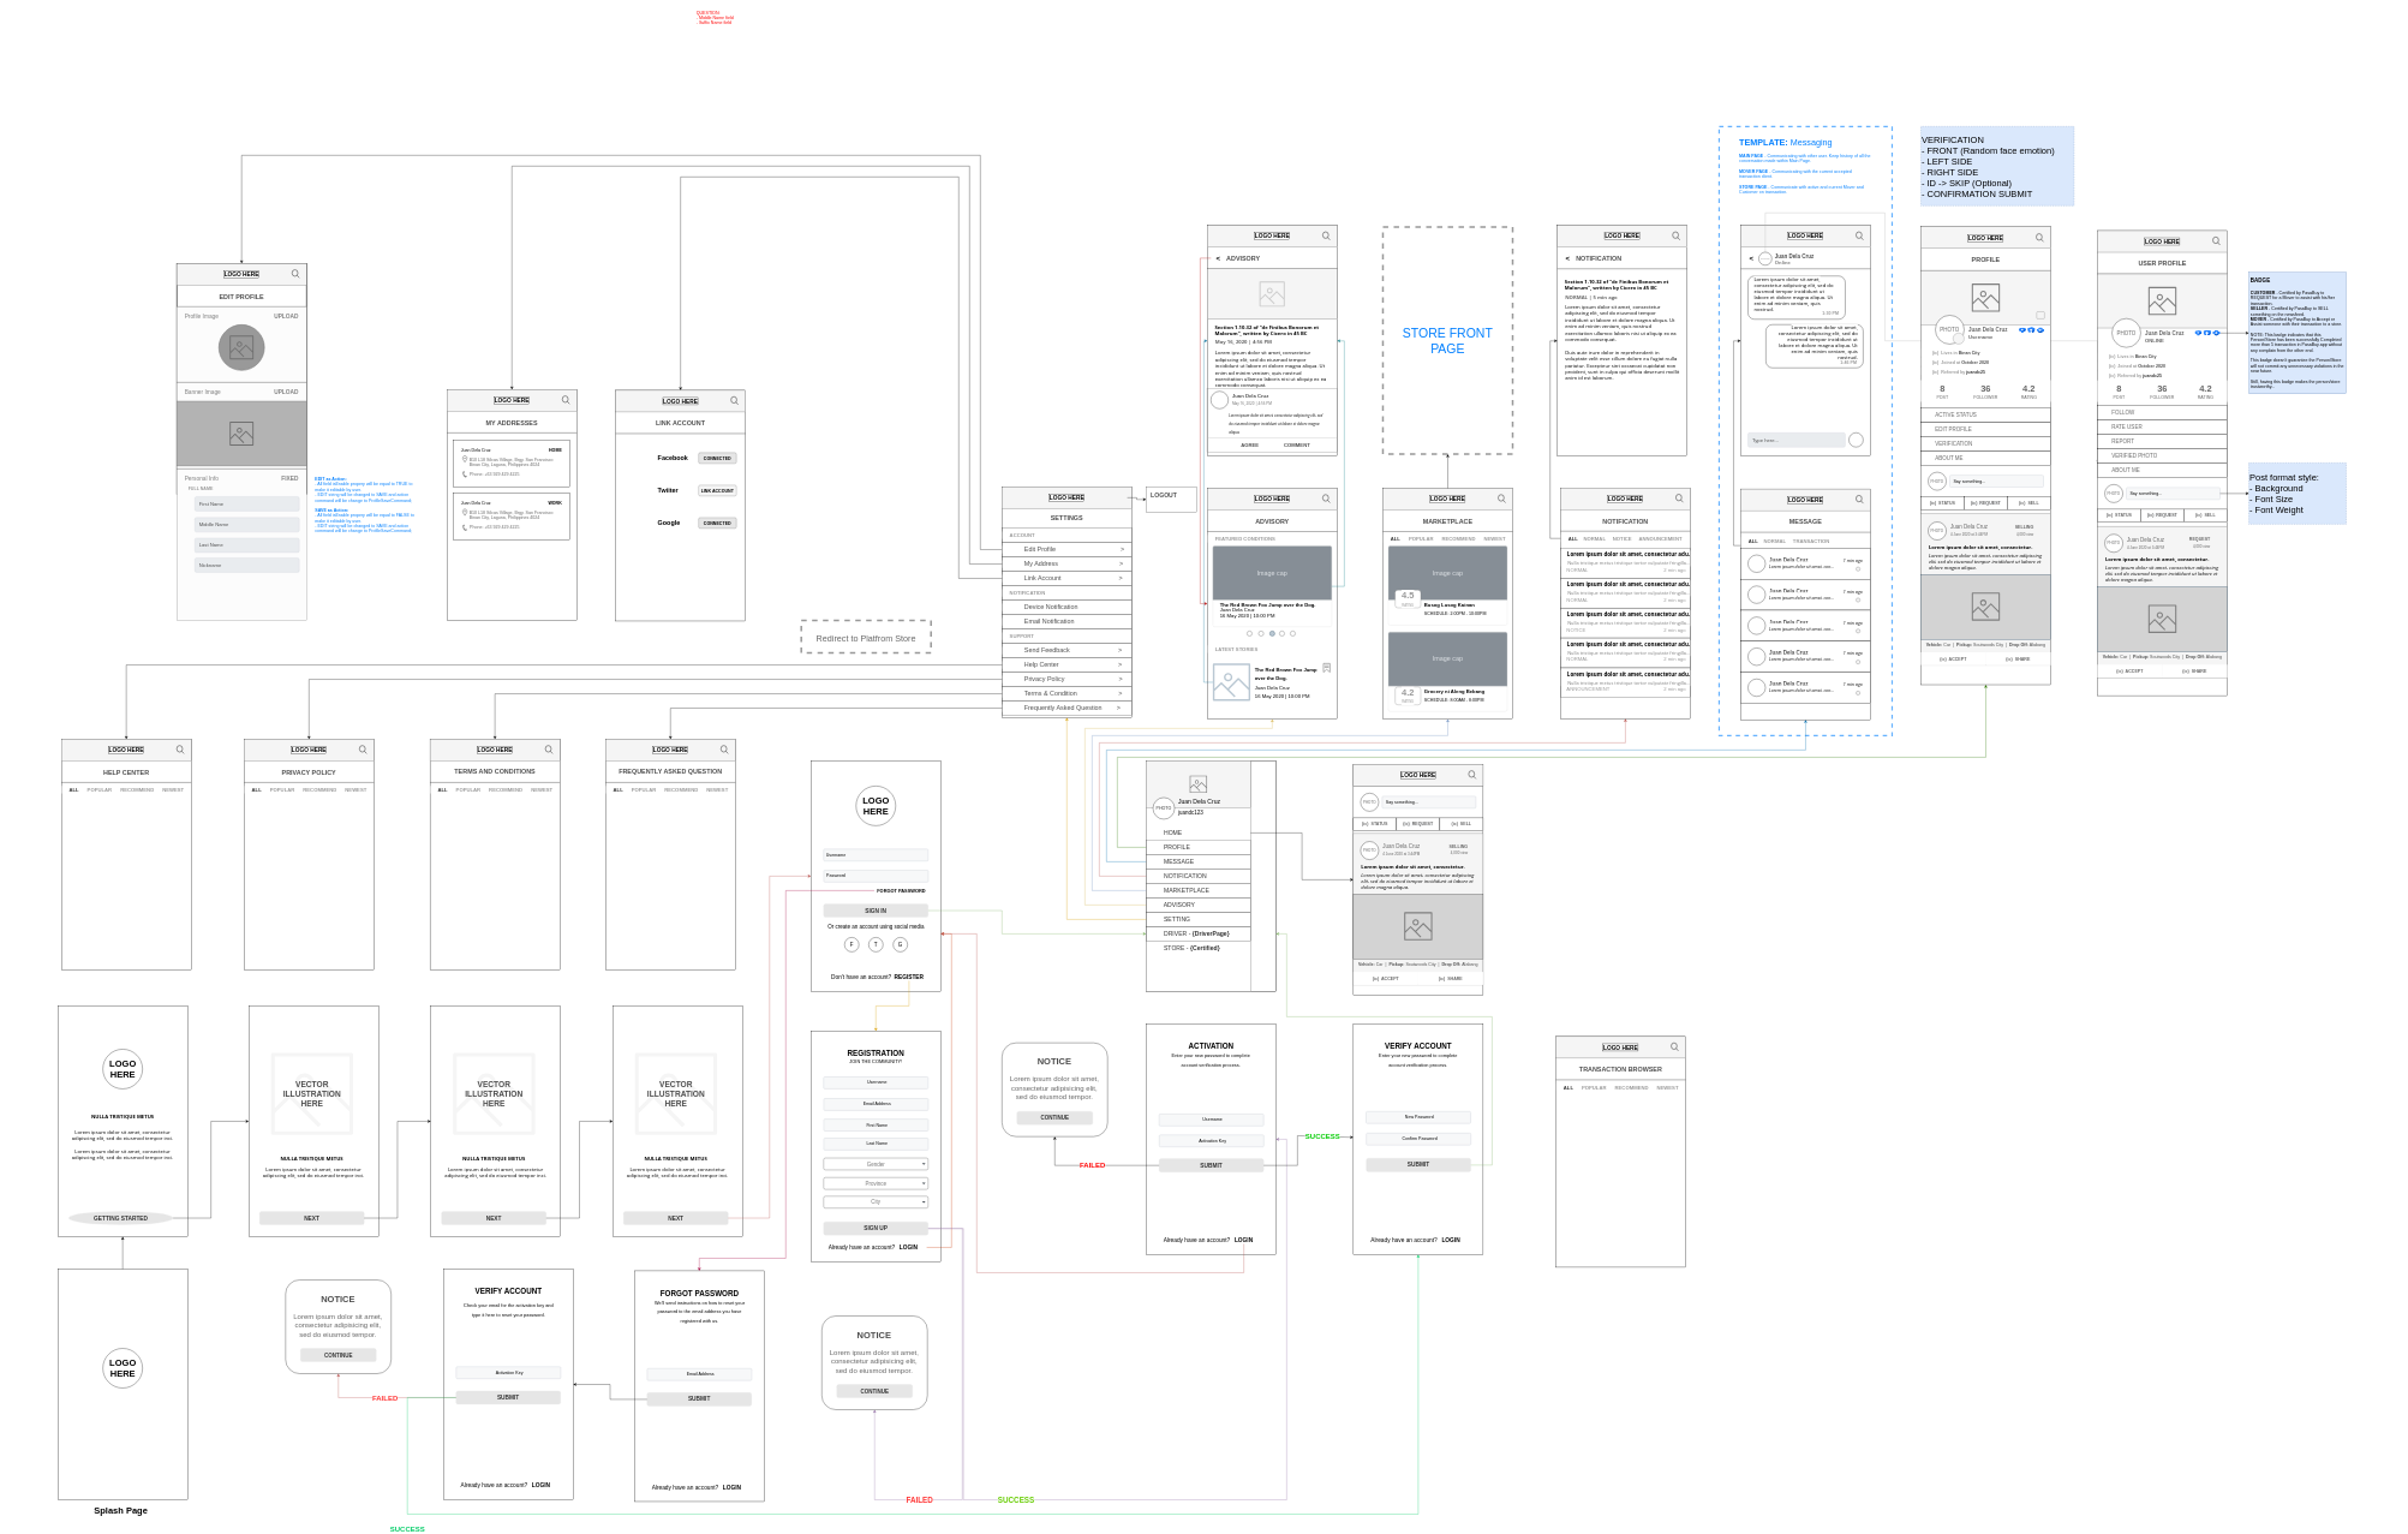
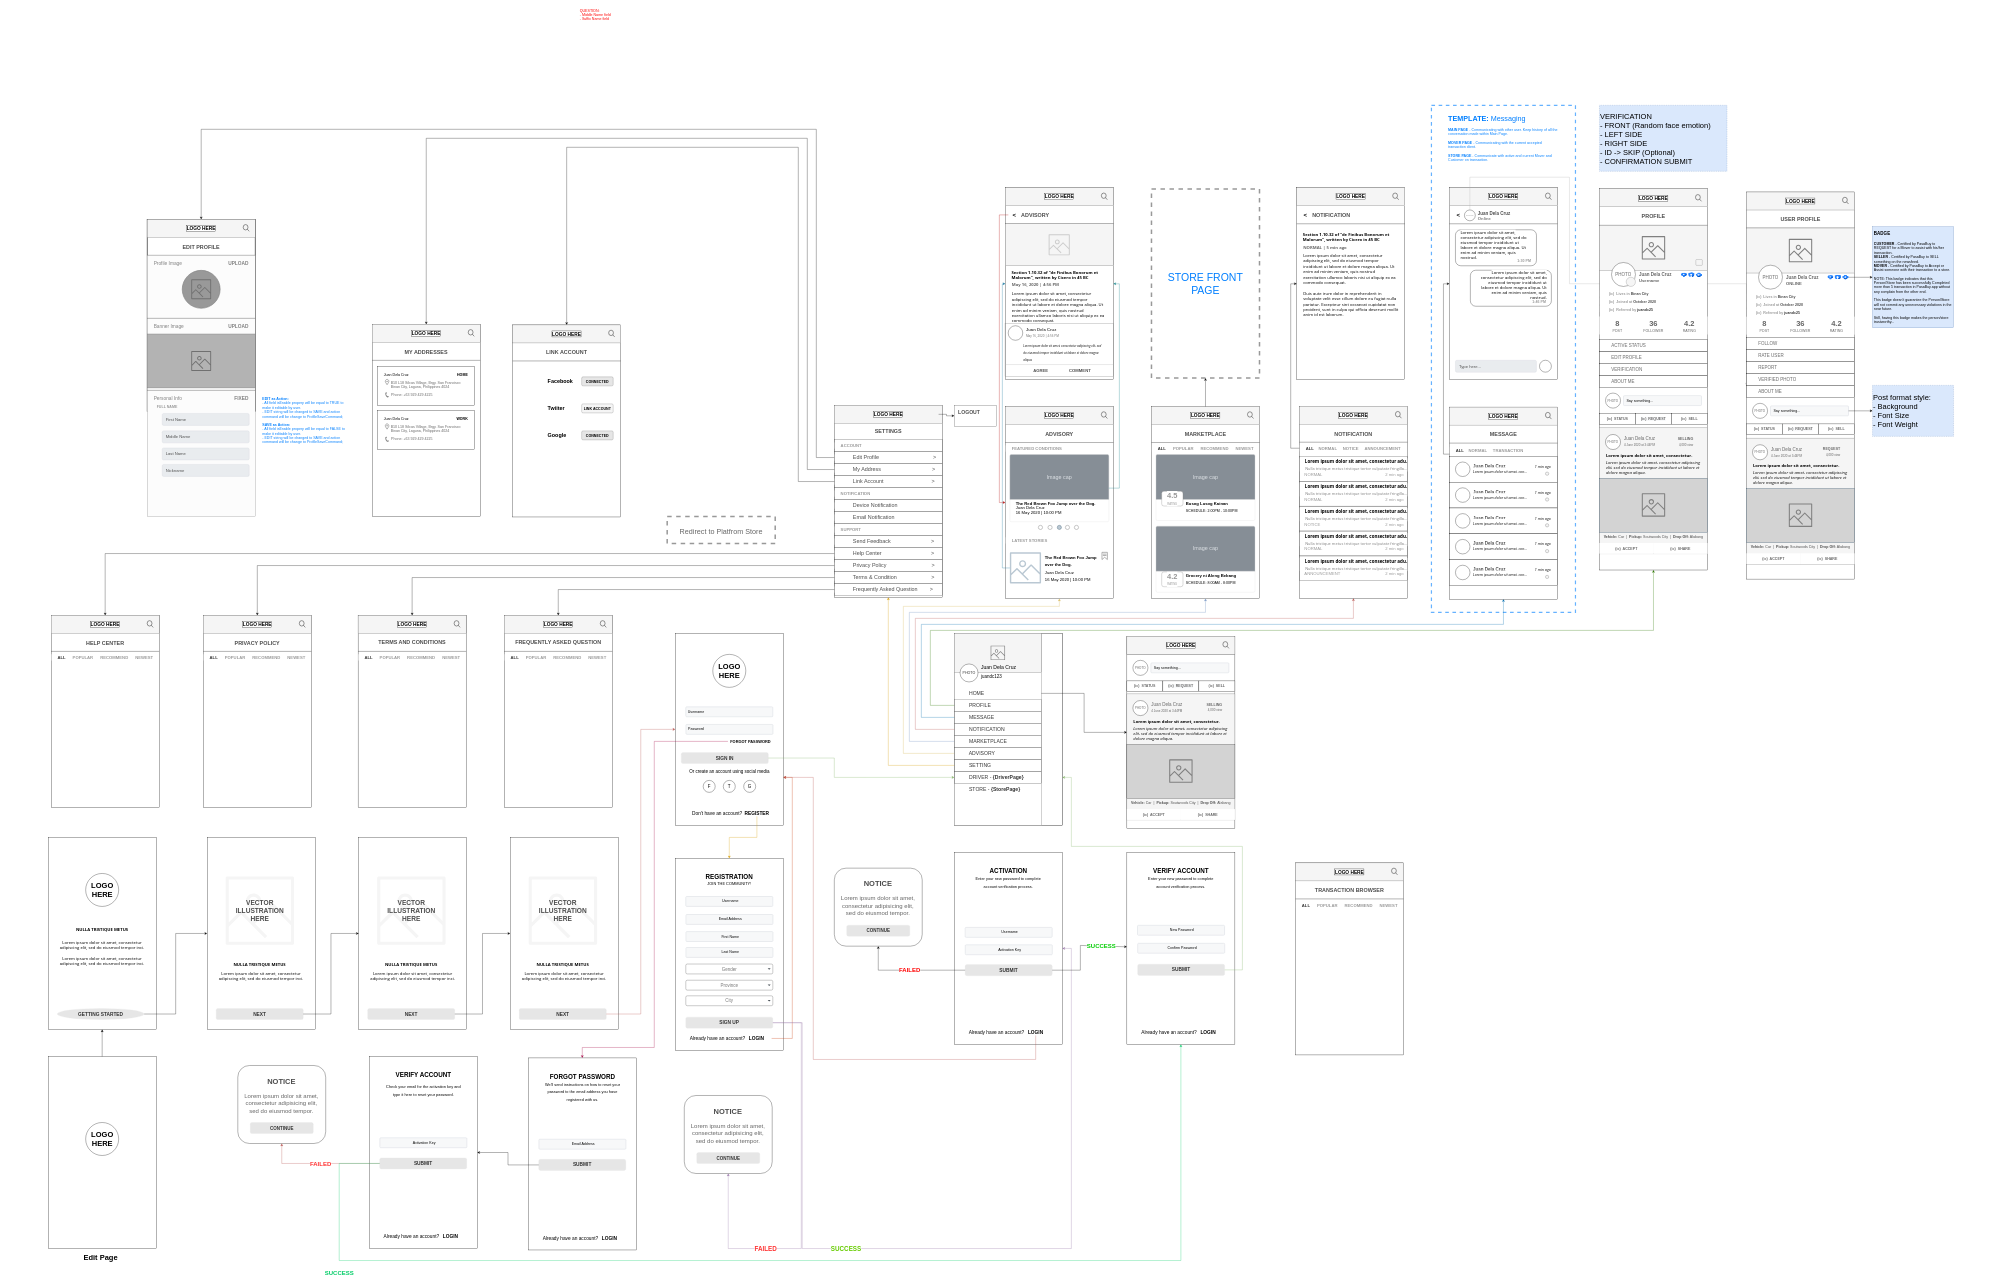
- <mxCell id="10" value="SIGN IN" style="rounded=1;html=1;shadow=0;dashed=0;whiteSpace=wrap;fontSize=16;fillColor=#E6E6E6;align=center;strokeColor=#E6E6E6;fontColor=#333333;fontStyle=1" parent="3" vertex="1"><mxGeometry x="35.0" y="397" width="290" height="36.88" as="geometry" /></mxCell>
+ <mxCell id="10" value="SIGN IN" style="rounded=1;html=1;shadow=0;dashed=0;whiteSpace=wrap;fontSize=16;fillColor=#E6E6E6;align=center;strokeColor=#E6E6E6;fontColor=#333333;fontStyle=1" parent="3" vertex="1"><mxGeometry x="20" y="397" width="290" height="36.88" as="geometry" /></mxCell>
- <mxCell id="185" value="&lt;font style=&quot;font-size: 17px&quot;&gt;&amp;nbsp; &amp;nbsp; &amp;nbsp; &amp;nbsp; &amp;nbsp; STORE - &lt;b&gt;{Certified}&lt;/b&gt;&lt;/font&gt;" style="rounded=0;html=1;shadow=0;dashed=0;whiteSpace=wrap;fontSize=10;fillColor=none;align=left;strokeColor=none;fontColor=#333333;" parent="1" vertex="1"><mxGeometry x="3180" y="2609.85" width="290" height="40" as="geometry" /></mxCell>
+ <mxCell id="185" value="&lt;font style=&quot;font-size: 17px&quot;&gt;&amp;nbsp; &amp;nbsp; &amp;nbsp; &amp;nbsp; &amp;nbsp; STORE - &lt;b&gt;{StorePage}&lt;/b&gt;&lt;/font&gt;" style="rounded=0;html=1;shadow=0;dashed=0;whiteSpace=wrap;fontSize=10;fillColor=none;align=left;strokeColor=none;fontColor=#333333;" parent="1" vertex="1"><mxGeometry x="3180" y="2609.85" width="290" height="40" as="geometry" /></mxCell>
- <mxCell id="717" value="&lt;font style=&quot;font-size: 25px&quot;&gt;Splash Page&lt;/font&gt;" style="text;html=1;strokeColor=none;fillColor=none;align=center;verticalAlign=middle;whiteSpace=wrap;rounded=0;fontStyle=1" vertex="1" parent="1"><mxGeometry x="190" y="4170" width="290" height="40" as="geometry" /></mxCell>
+ <mxCell id="717" value="&lt;font style=&quot;font-size: 25px&quot;&gt;Edit Page&lt;/font&gt;" style="text;html=1;strokeColor=none;fillColor=none;align=center;verticalAlign=middle;whiteSpace=wrap;rounded=0;fontStyle=1" vertex="1" parent="1"><mxGeometry x="190" y="4170" width="290" height="40" as="geometry" /></mxCell>
